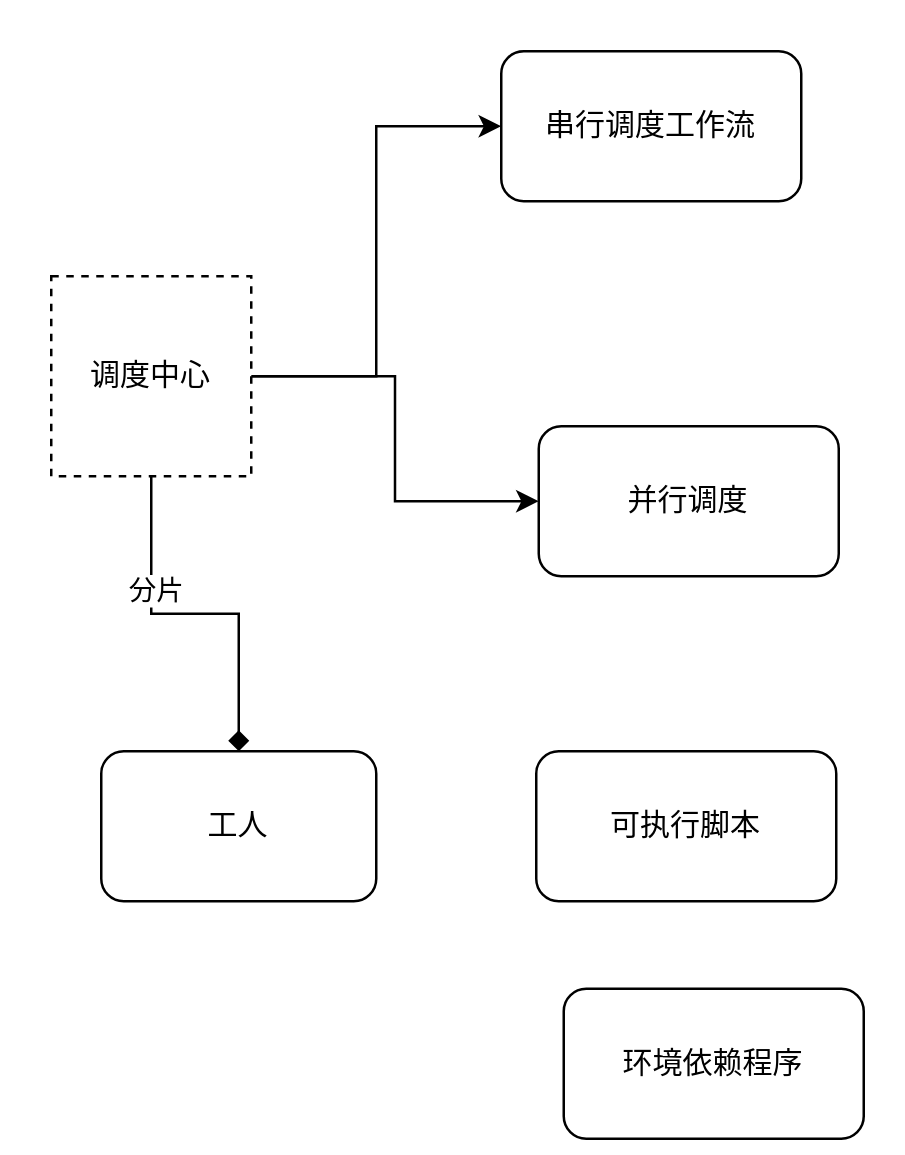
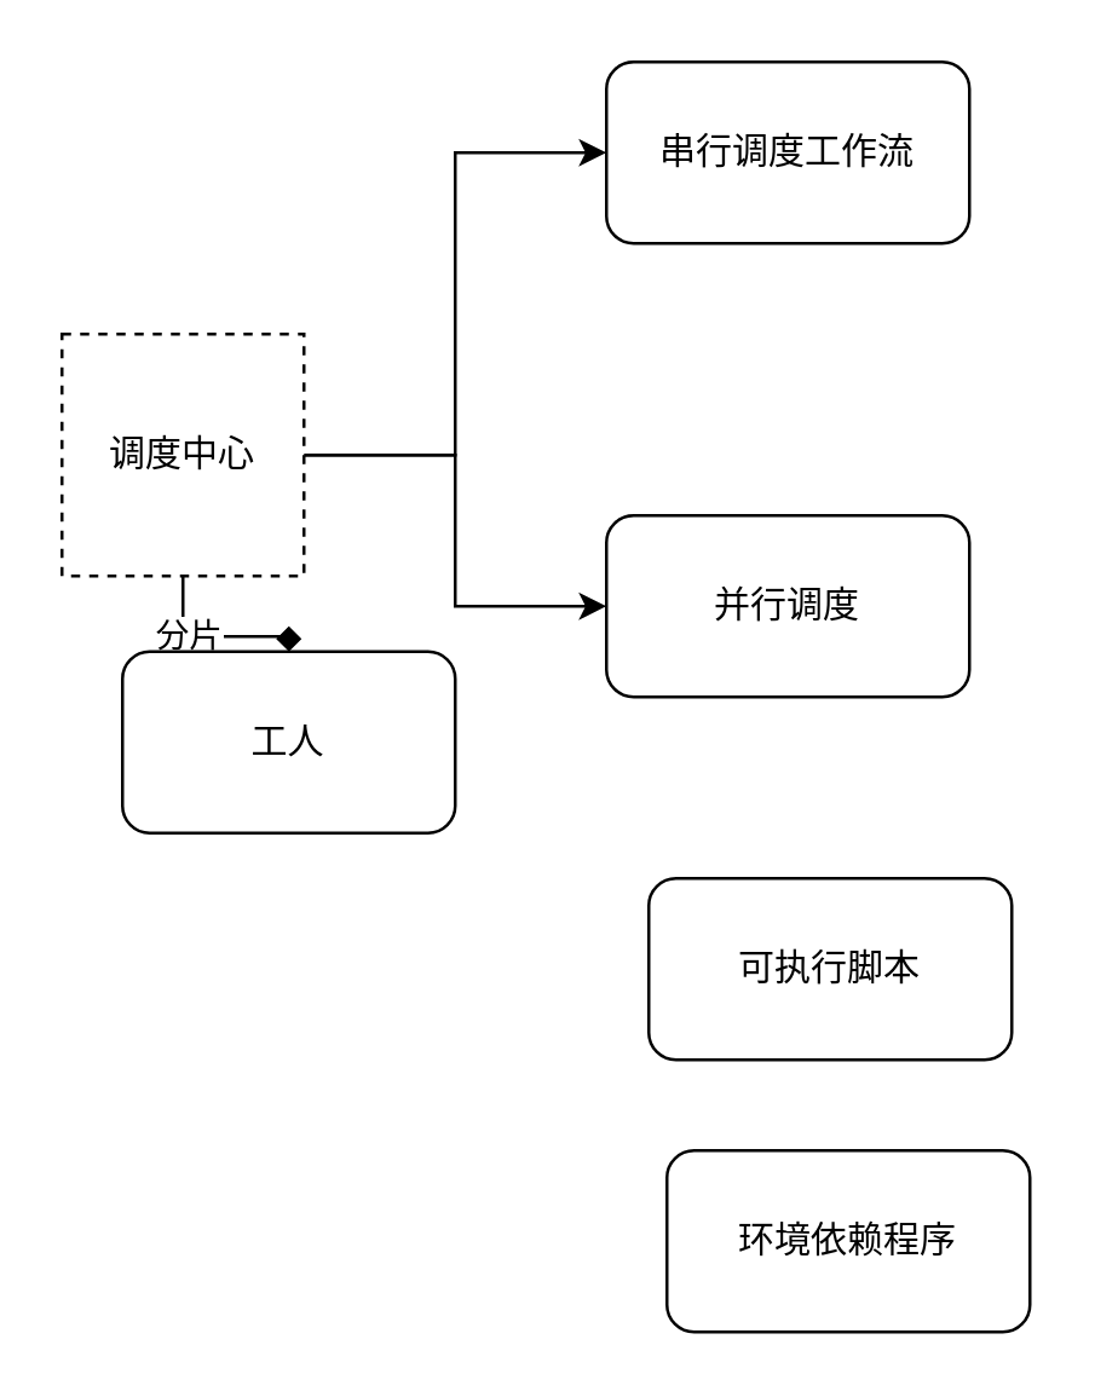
- <mxCell id="7" value="并行调度" style="rounded=1;whiteSpace=wrap;html=1;" vertex="1" parent="1"><mxGeometry x="215" y="170" width="120" height="60" as="geometry" /></mxCell>
+ <mxCell id="7" value="并行调度" style="rounded=1;whiteSpace=wrap;html=1;" vertex="1" parent="1"><mxGeometry x="200" y="170" width="120" height="60" as="geometry" /></mxCell>
- <mxCell id="9" value="工人" style="rounded=1;whiteSpace=wrap;html=1;" vertex="1" parent="1"><mxGeometry x="40" y="300" width="110" height="60" as="geometry" /></mxCell>
+ <mxCell id="9" value="工人" style="rounded=1;whiteSpace=wrap;html=1;" vertex="1" parent="1"><mxGeometry x="40" y="215" width="110" height="60" as="geometry" /></mxCell>
- <mxCell id="10" value="可执行脚本" style="rounded=1;whiteSpace=wrap;html=1;" vertex="1" parent="1"><mxGeometry x="214" y="300" width="120" height="60" as="geometry" /></mxCell>
+ <mxCell id="10" value="可执行脚本" style="rounded=1;whiteSpace=wrap;html=1;" vertex="1" parent="1"><mxGeometry x="214" y="290" width="120" height="60" as="geometry" /></mxCell>
- <mxCell id="11" value="环境依赖程序" style="rounded=1;whiteSpace=wrap;html=1;" vertex="1" parent="1"><mxGeometry x="225" y="395" width="120" height="60" as="geometry" /></mxCell>
+ <mxCell id="11" value="环境依赖程序" style="rounded=1;whiteSpace=wrap;html=1;" vertex="1" parent="1"><mxGeometry x="220" y="380" width="120" height="60" as="geometry" /></mxCell>
